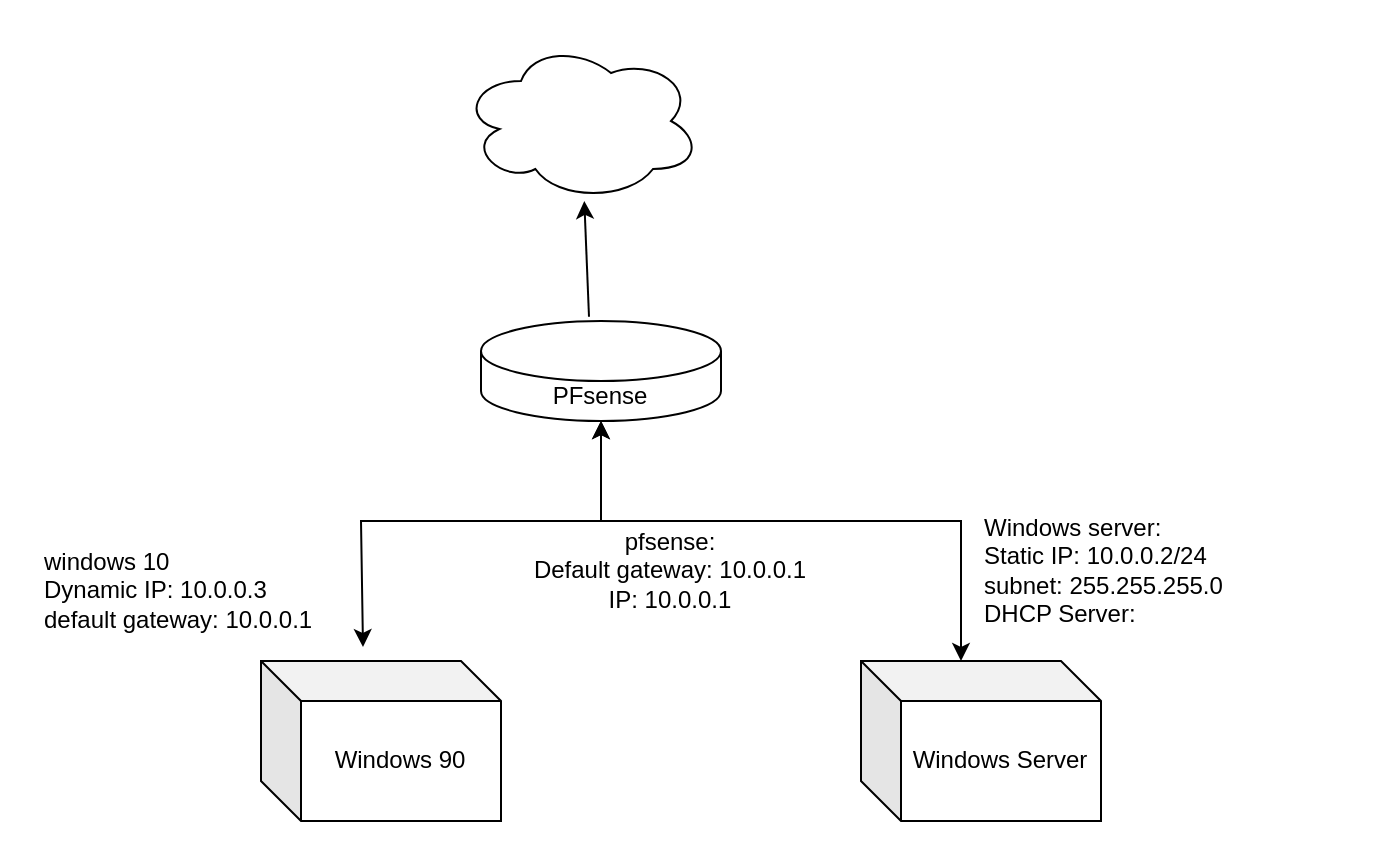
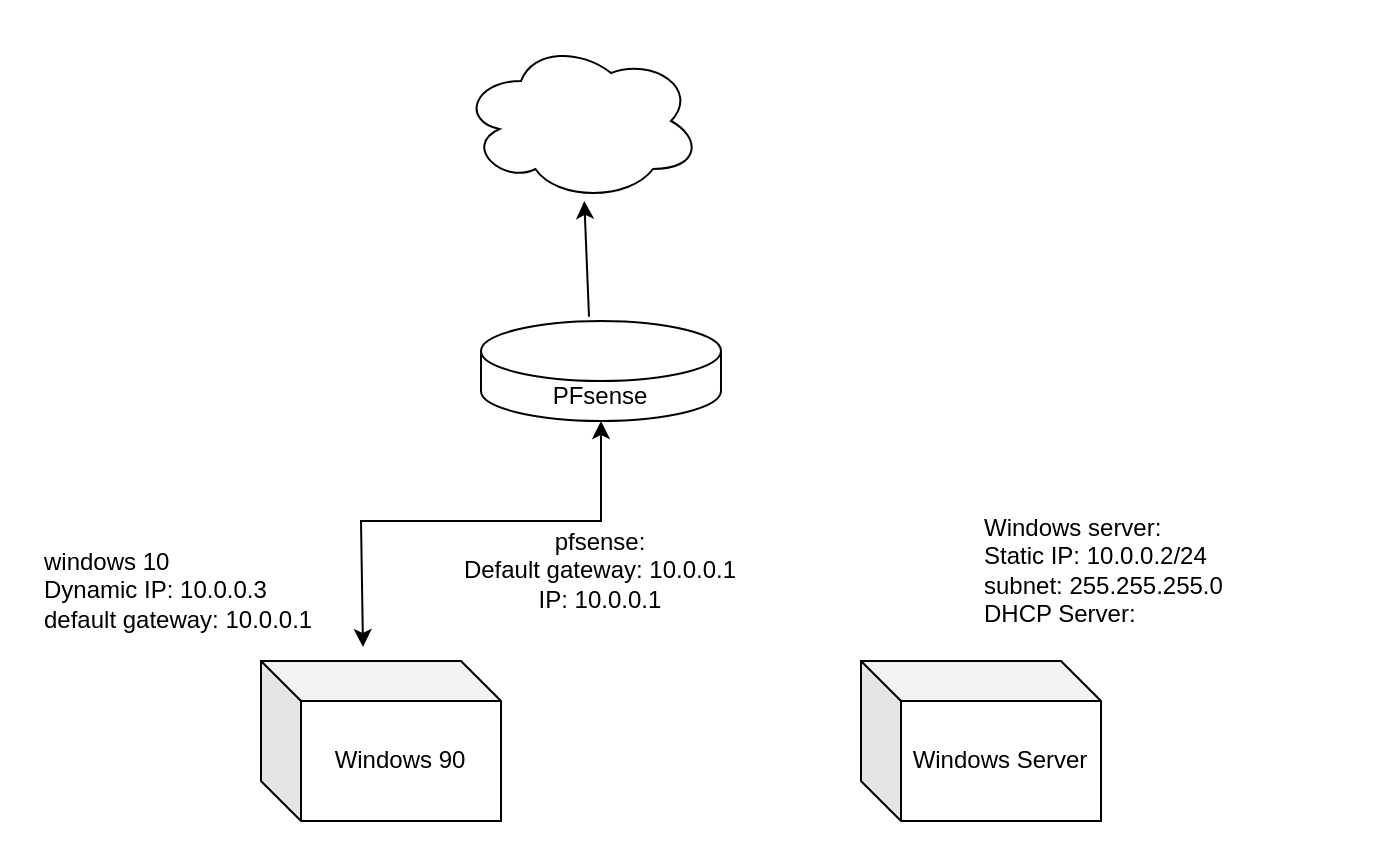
- <mxCell id="6" value="" style="endArrow=classic;startArrow=classic;html=1;rounded=0;entryX=0;entryY=0;entryDx=50;entryDy=0;entryPerimeter=0;exitX=0.5;exitY=1;exitDx=0;exitDy=0;exitPerimeter=0;" edge="1" parent="1" source="2" target="3"><mxGeometry width="50" height="50" relative="1" as="geometry"><mxPoint x="310" y="310" as="sourcePoint" /><mxPoint x="370" y="270" as="targetPoint" /><Array as="points"><mxPoint x="300" y="260" /><mxPoint x="480" y="260" /></Array></mxGeometry></mxCell>
- <mxCell id="11" value="pfsense:&lt;br&gt;Default gateway: 10.0.0.1 &lt;br&gt;IP: 10.0.0.1" style="text;html=1;strokeColor=none;fillColor=none;align=center;verticalAlign=middle;whiteSpace=wrap;rounded=0;" vertex="1" parent="1"><mxGeometry x="260" y="270" width="150" height="30" as="geometry" /></mxCell>
+ <mxCell id="11" value="pfsense:&lt;br&gt;Default gateway: 10.0.0.1 &lt;br&gt;IP: 10.0.0.1" style="text;html=1;strokeColor=none;fillColor=none;align=center;verticalAlign=middle;whiteSpace=wrap;rounded=0;" vertex="1" parent="1"><mxGeometry x="225" y="270" width="150" height="30" as="geometry" /></mxCell>
